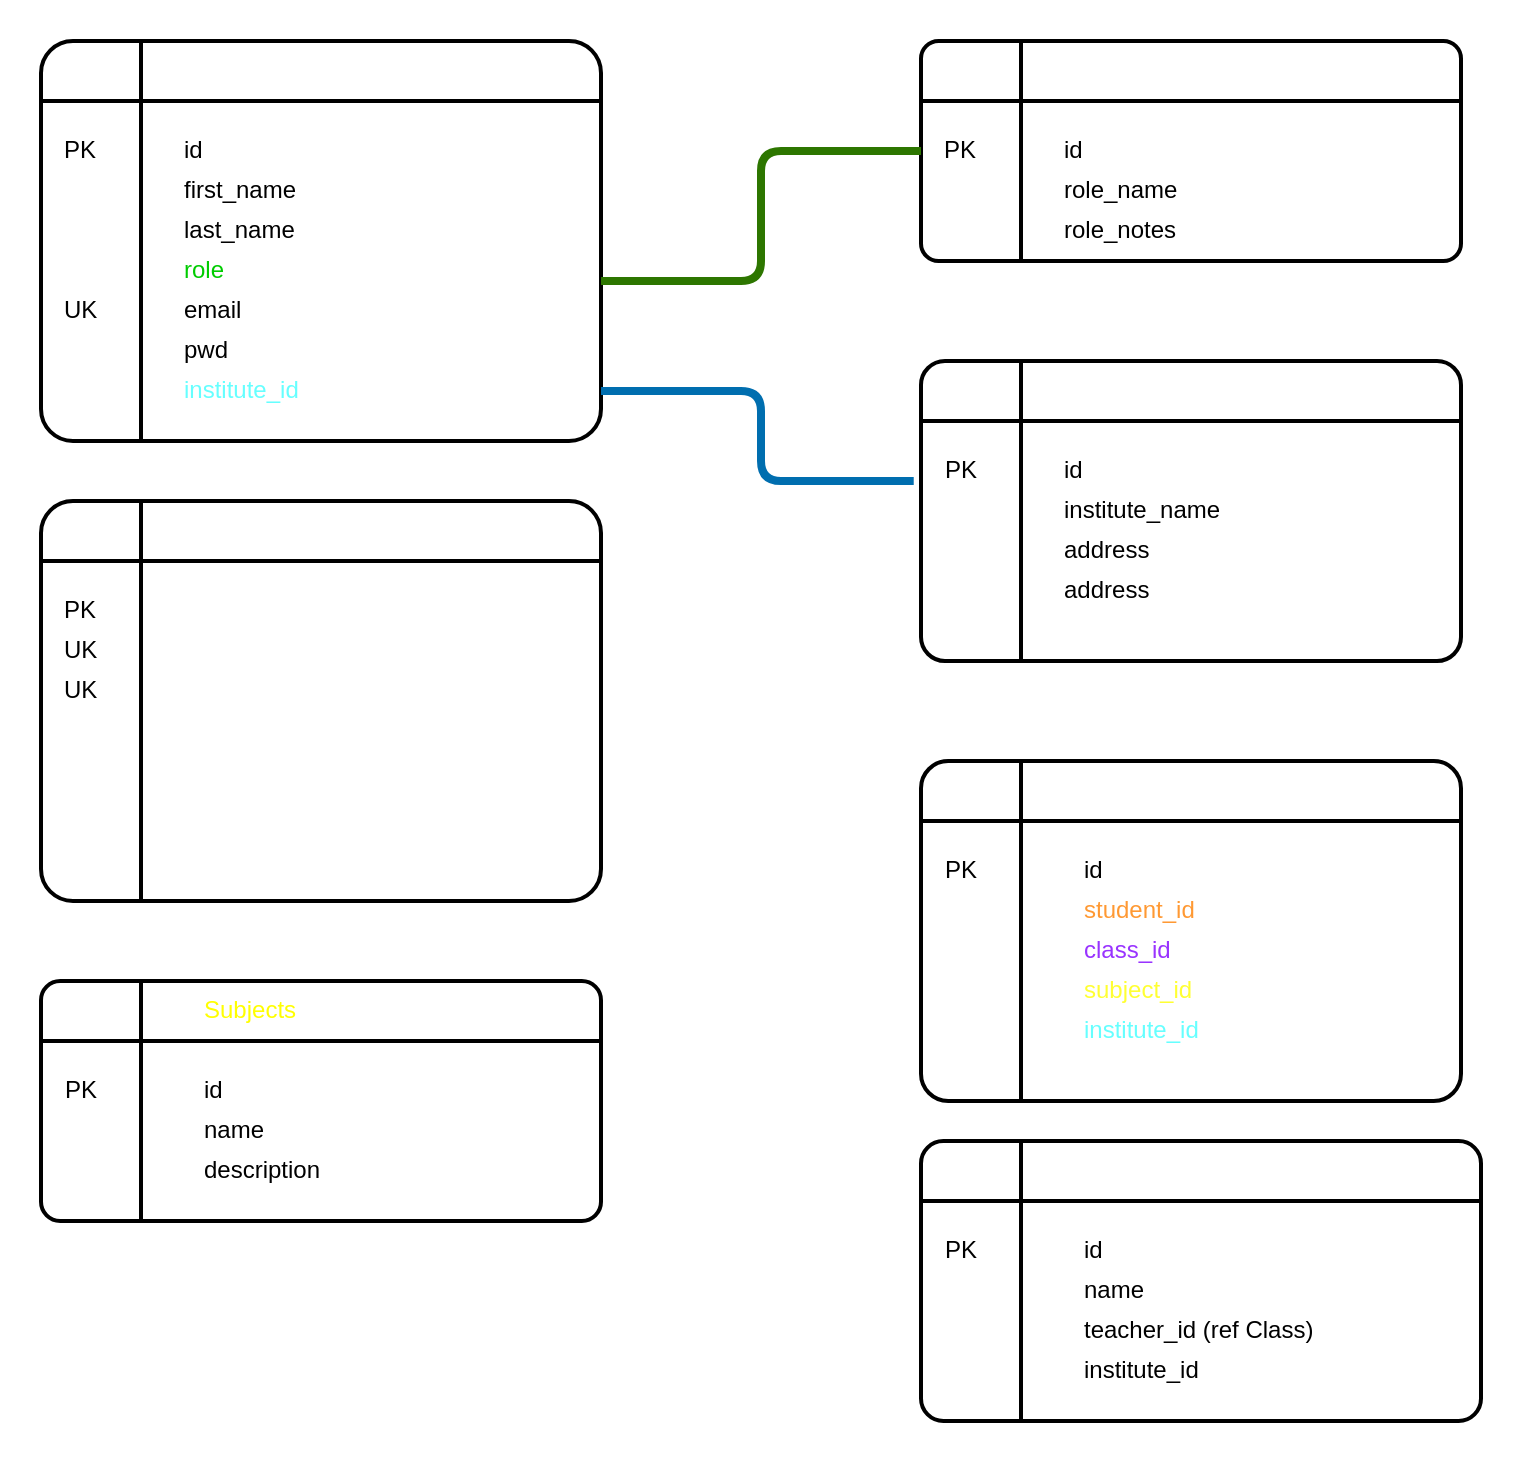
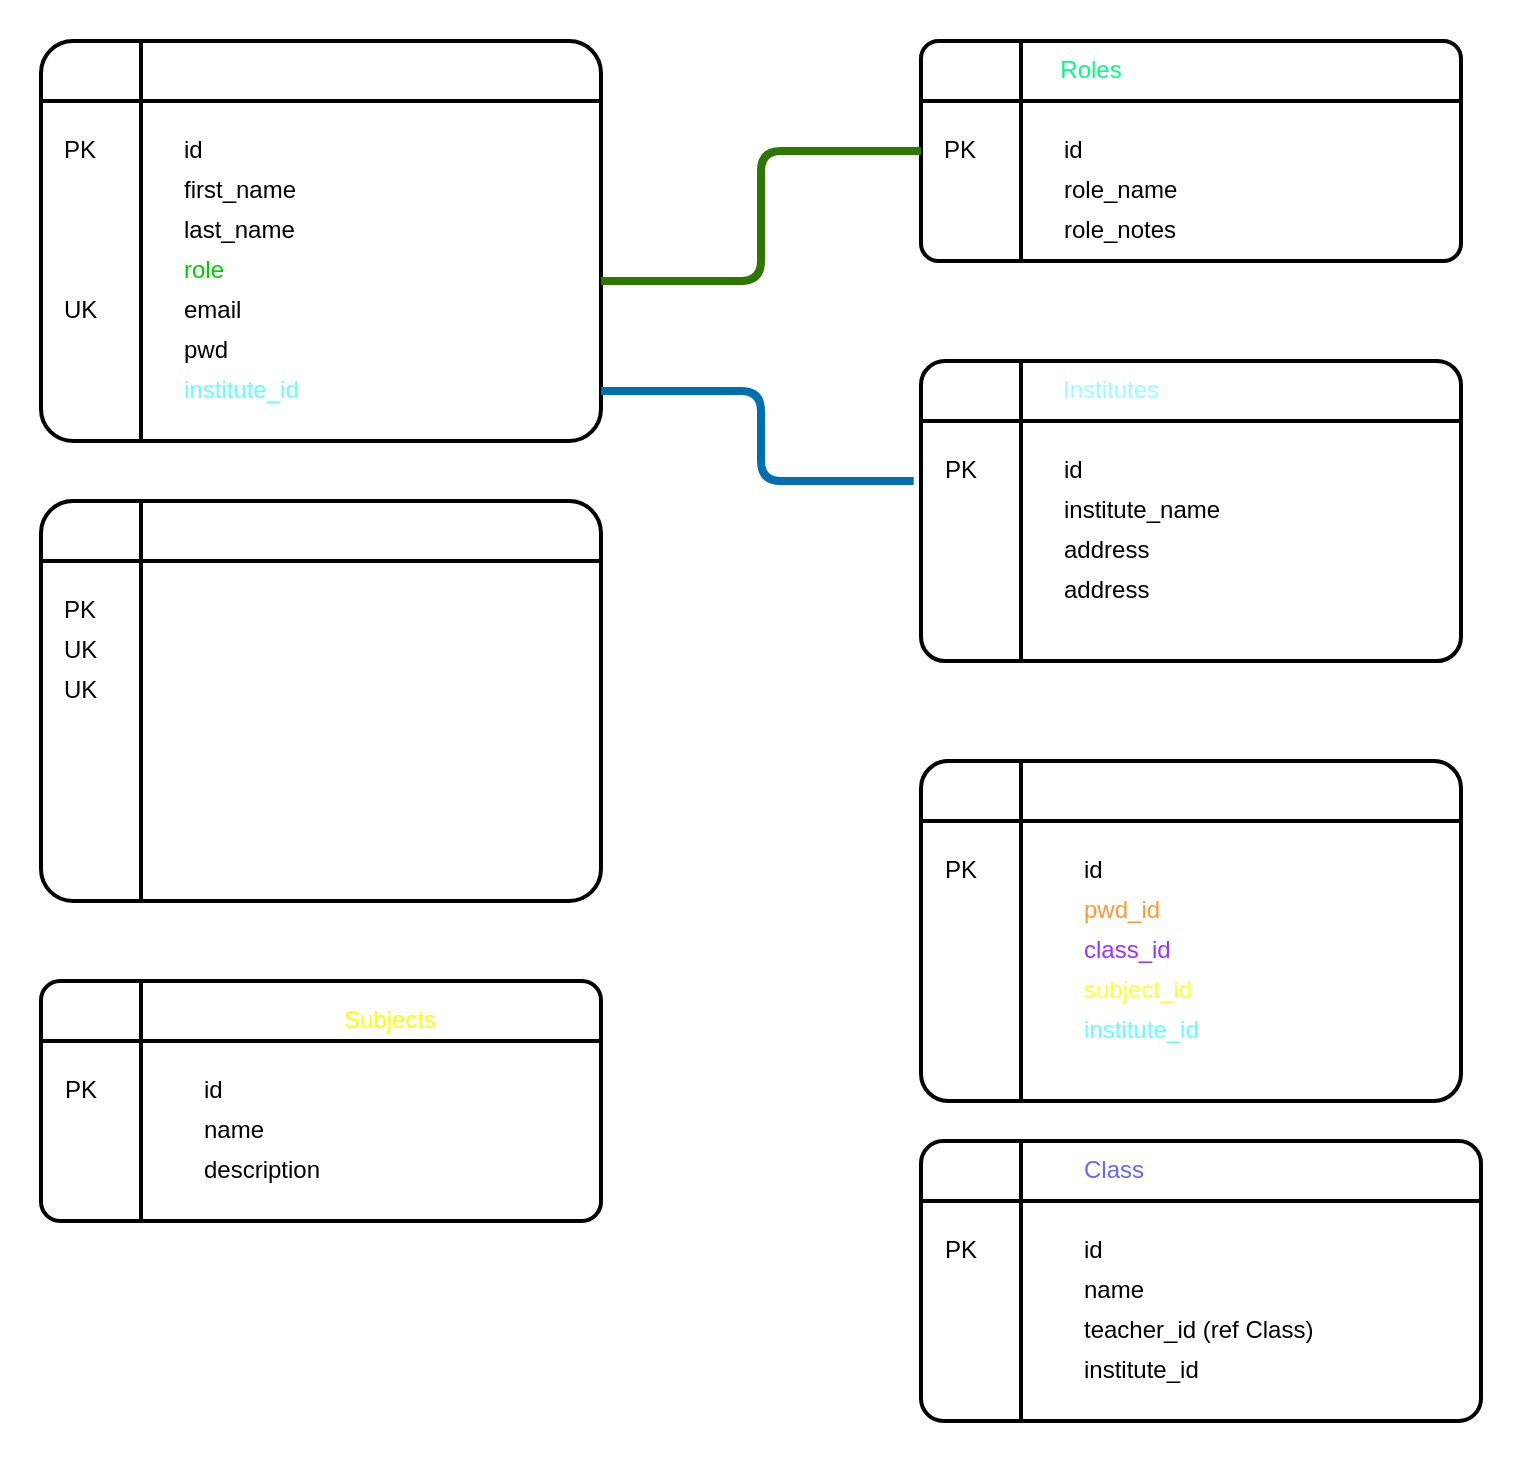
+ <mxCell id="12" value="Roles" style="text;html=1;align=center;verticalAlign=middle;resizable=0;points=[];autosize=1;strokeColor=none;fillColor=none;fontColor=#00FF80;" vertex="1" parent="1"><mxGeometry x="520" y="20" width="50" height="30" as="geometry" /></mxCell>
+ <mxCell id="19" value="Institutes" style="text;html=1;align=center;verticalAlign=middle;resizable=0;points=[];autosize=1;strokeColor=none;fillColor=none;fontColor=#99FFFF;" vertex="1" parent="1"><mxGeometry x="520" y="180" width="70" height="30" as="geometry" /></mxCell>
- <mxCell id="40" value="student_id" style="text;html=1;align=left;verticalAlign=middle;resizable=0;points=[];autosize=1;strokeColor=none;fillColor=none;fontColor=#FF9933;" vertex="1" parent="1"><mxGeometry x="540" y="440" width="80" height="30" as="geometry" /></mxCell>
+ <mxCell id="40" value="pwd_id" style="text;html=1;align=left;verticalAlign=middle;resizable=0;points=[];autosize=1;strokeColor=none;fillColor=none;fontColor=#FF9933;" vertex="1" parent="1"><mxGeometry x="540" y="440" width="80" height="30" as="geometry" /></mxCell>
- <mxCell id="45" value="Subjects" style="text;html=1;align=left;verticalAlign=middle;resizable=0;points=[];autosize=1;strokeColor=none;fillColor=none;fontColor=#FFFF00;" vertex="1" parent="1"><mxGeometry x="100" y="490" width="70" height="30" as="geometry" /></mxCell>
+ <mxCell id="45" value="Subjects" style="text;html=1;align=left;verticalAlign=middle;resizable=0;points=[];autosize=1;strokeColor=none;fillColor=none;fontColor=#FFFF00;" vertex="1" parent="1"><mxGeometry x="170" y="495" width="70" height="30" as="geometry" /></mxCell>
+ <mxCell id="52" value="Class" style="text;html=1;align=left;verticalAlign=middle;resizable=0;points=[];autosize=1;strokeColor=none;fillColor=none;fontColor=#6666FF;" vertex="1" parent="1"><mxGeometry x="540" y="570" width="50" height="30" as="geometry" /></mxCell>
